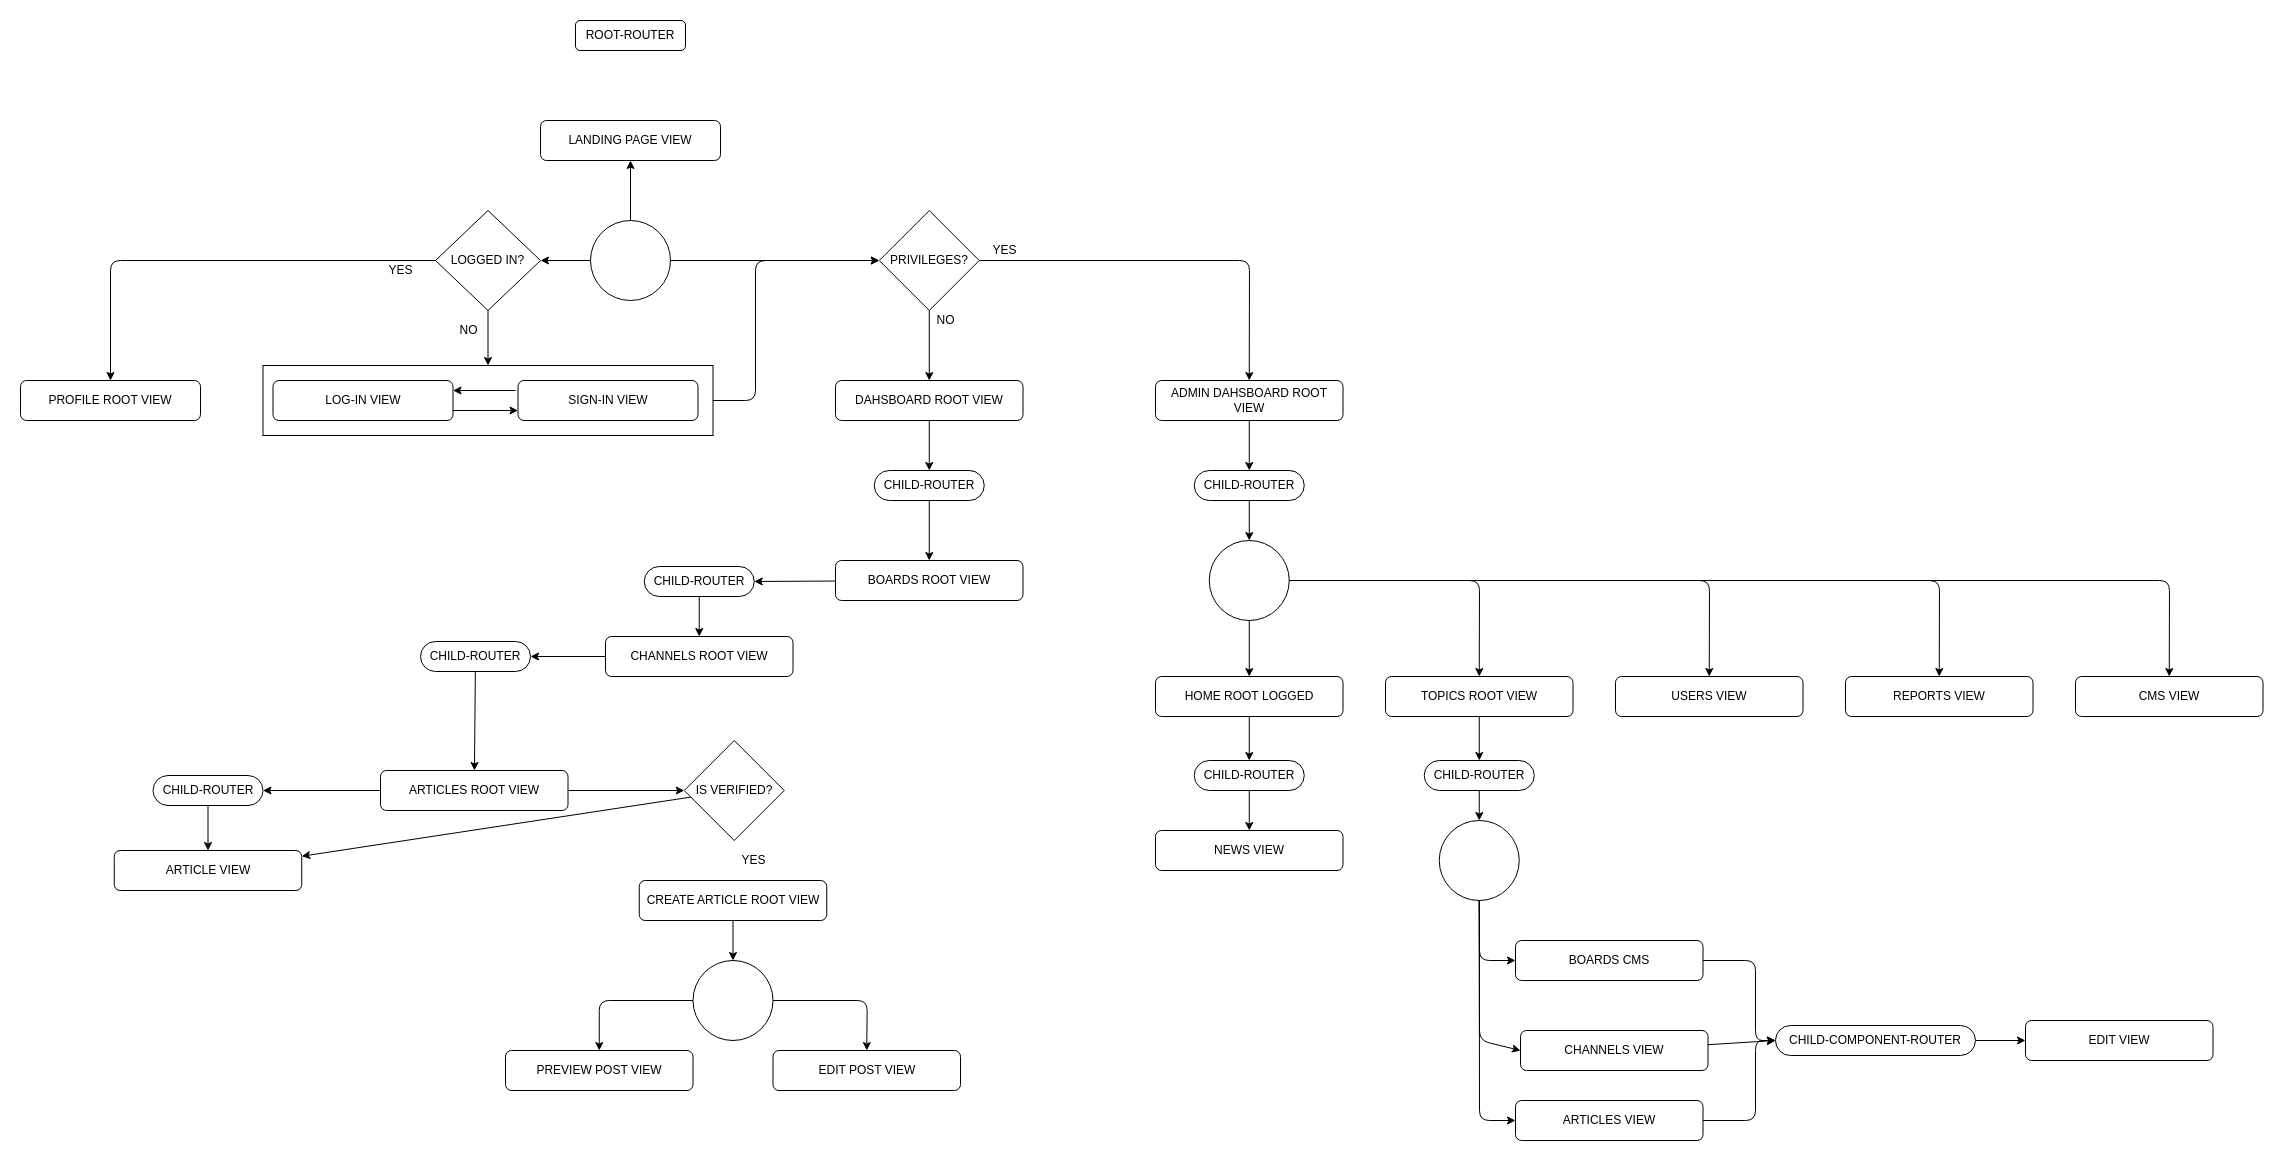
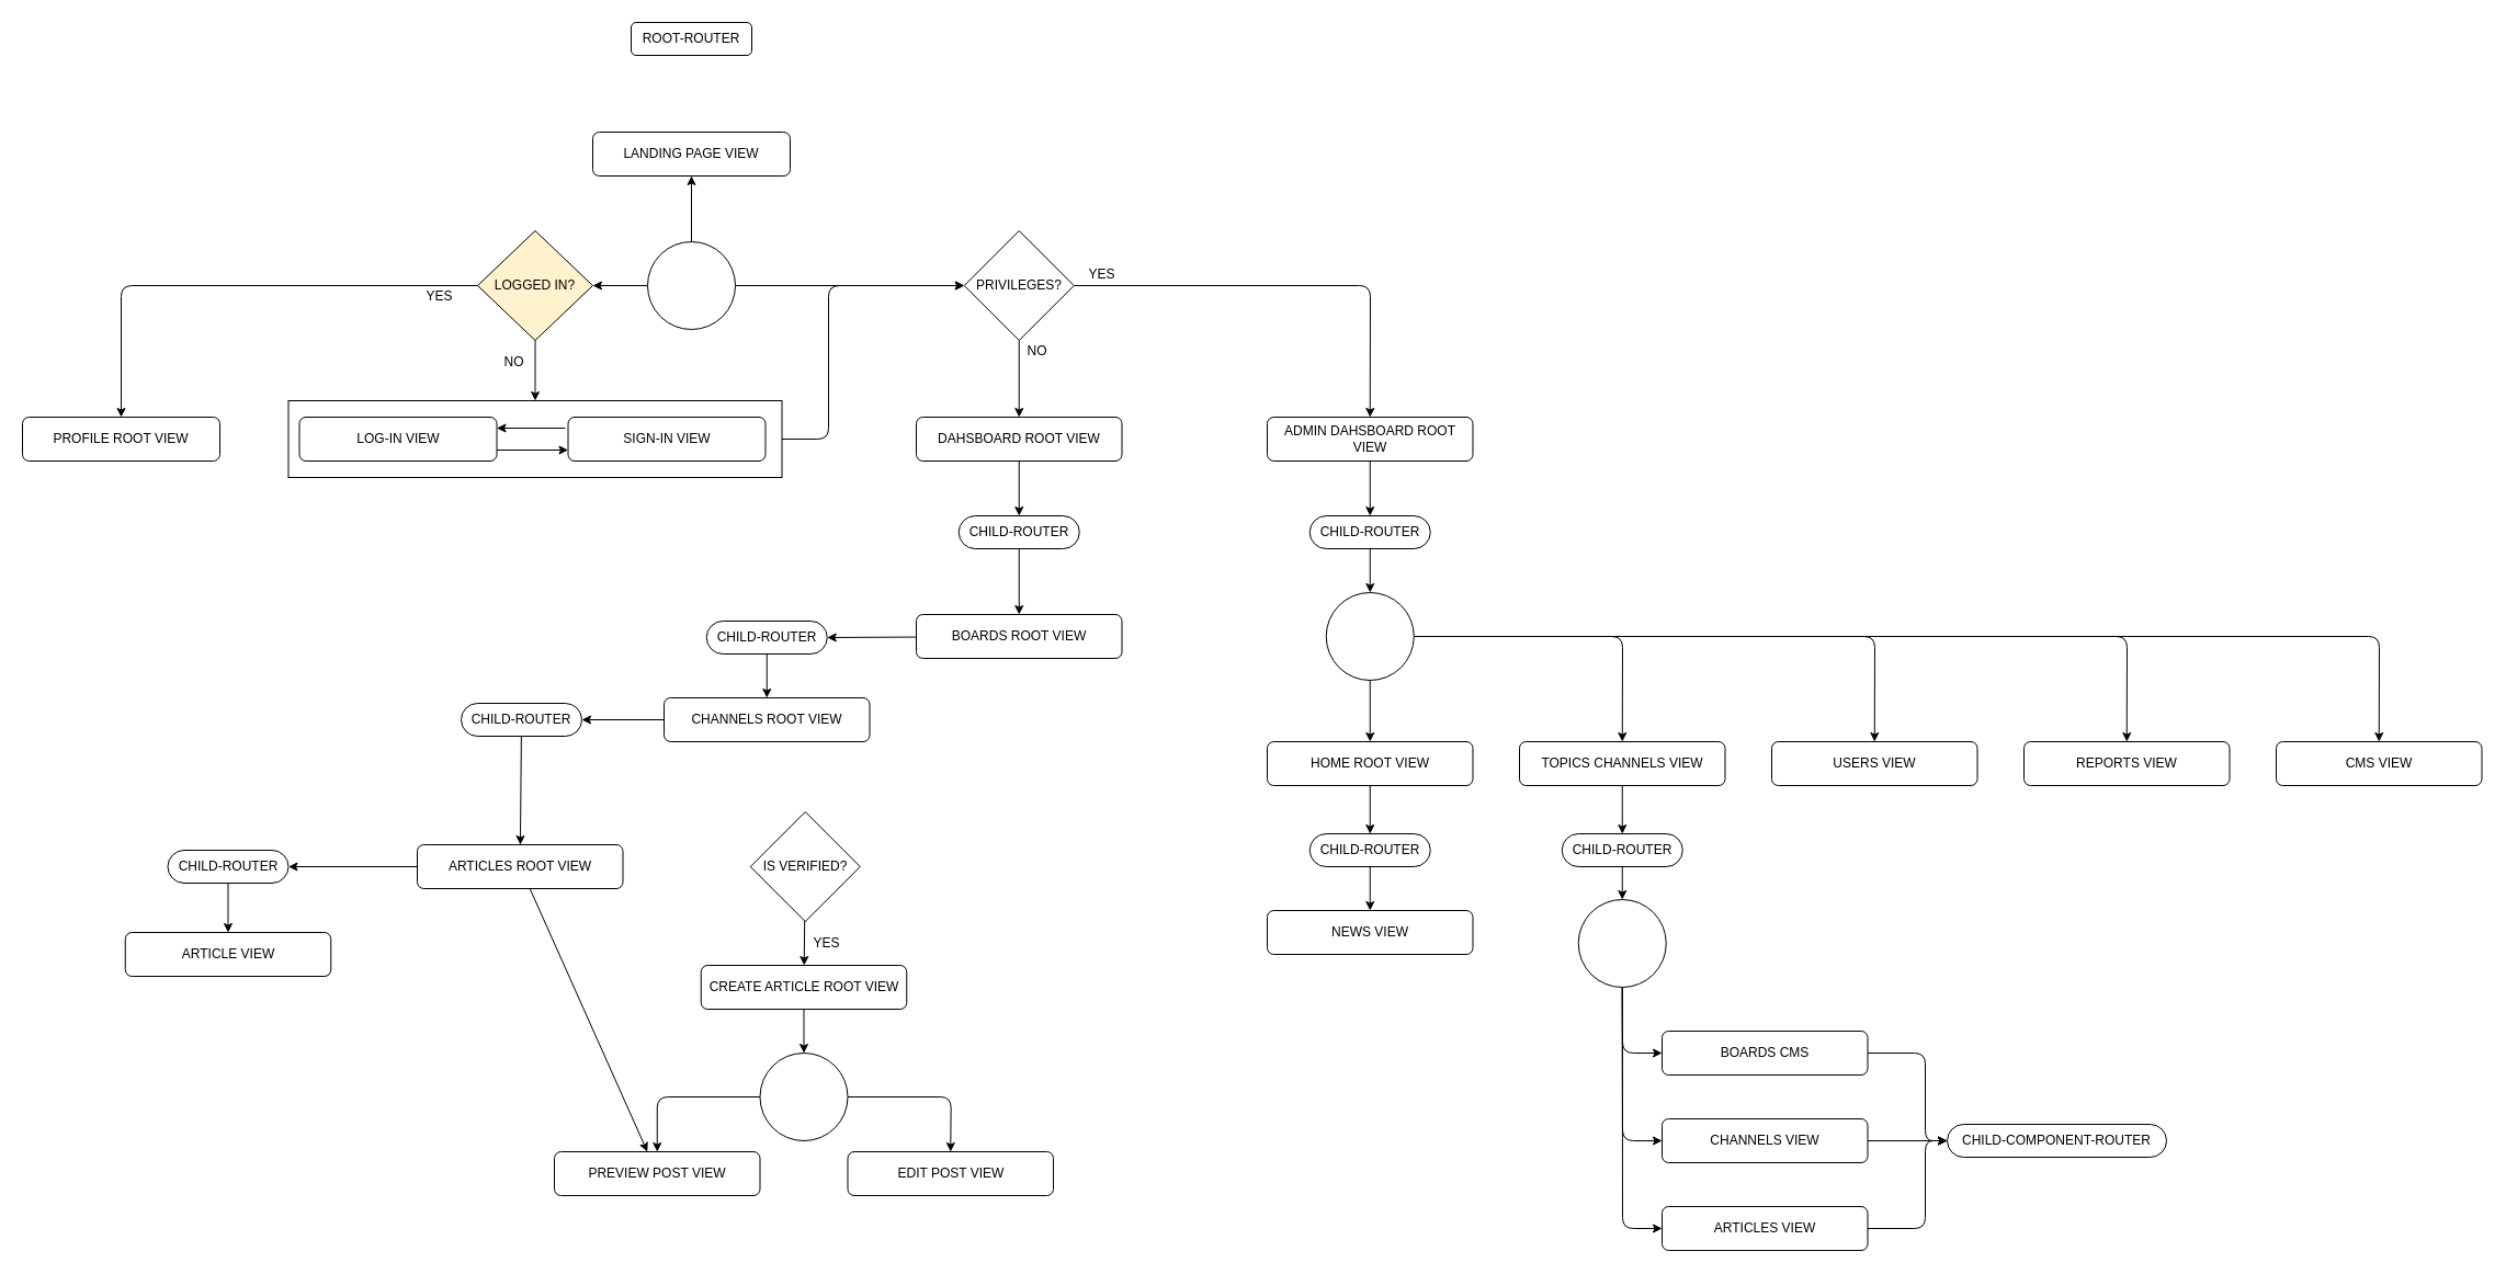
- <mxCell id="21" value="LOGGED IN?" style="rhombus;whiteSpace=wrap;html=1;shadow=0;sketch=0;" parent="1" vertex="1"><mxGeometry x="435" y="210" width="105" height="100" as="geometry" /></mxCell>
+ <mxCell id="21" value="LOGGED IN?" style="rhombus;whiteSpace=wrap;html=1;shadow=0;sketch=0;fillColor=#fff2cc;" parent="1" vertex="1"><mxGeometry x="435" y="210" width="105" height="100" as="geometry" /></mxCell>
- <mxCell id="62" value="HOME ROOT&amp;nbsp;LOGGED" style="rounded=1;whiteSpace=wrap;html=1;shadow=0;sketch=0;" parent="1" vertex="1"><mxGeometry x="1155" y="676" width="187.5" height="40" as="geometry" /></mxCell>
+ <mxCell id="62" value="HOME ROOT&amp;nbsp;VIEW" style="rounded=1;whiteSpace=wrap;html=1;shadow=0;sketch=0;" parent="1" vertex="1"><mxGeometry x="1155" y="676" width="187.5" height="40" as="geometry" /></mxCell>
- <mxCell id="64" value="TOPICS ROOT VIEW" style="rounded=1;whiteSpace=wrap;html=1;shadow=0;sketch=0;" parent="1" vertex="1"><mxGeometry x="1385" y="676" width="187.5" height="40" as="geometry" /></mxCell>
+ <mxCell id="64" value="TOPICS CHANNELS VIEW" style="rounded=1;whiteSpace=wrap;html=1;shadow=0;sketch=0;" parent="1" vertex="1"><mxGeometry x="1385" y="676" width="187.5" height="40" as="geometry" /></mxCell>
- <mxCell id="45" style="edgeStyle=none;html=1;entryX=0;entryY=0.5;entryDx=0;entryDy=0;" parent="1" source="47" target="49" edge="1"><mxGeometry relative="1" as="geometry" /></mxCell>
+ <mxCell id="45" style="edgeStyle=none;html=1;" parent="1" source="47" target="56" edge="1"><mxGeometry relative="1" as="geometry" /></mxCell>
- <mxCell id="48" style="edgeStyle=none;html=1;" parent="1" source="49" target="60" edge="1"><mxGeometry relative="1" as="geometry" /></mxCell>
+ <mxCell id="48" style="edgeStyle=none;html=1;" parent="1" source="49" target="51" edge="1"><mxGeometry relative="1" as="geometry" /></mxCell>
- <mxCell id="85" style="edgeStyle=none;html=1;" parent="1" source="86" target="87" edge="1"><mxGeometry relative="1" as="geometry" /></mxCell>
- <mxCell id="87" value="EDIT VIEW" style="rounded=1;whiteSpace=wrap;html=1;shadow=0;sketch=0;" parent="1" vertex="1"><mxGeometry x="2025" y="1020" width="187.5" height="40" as="geometry" /></mxCell>
- <mxCell id="82" value="CHANNELS VIEW" style="rounded=1;whiteSpace=wrap;html=1;shadow=0;sketch=0;" parent="1" vertex="1"><mxGeometry x="1520" y="1030" width="187.5" height="40" as="geometry" /></mxCell>
+ <mxCell id="82" value="CHANNELS VIEW" style="rounded=1;whiteSpace=wrap;html=1;shadow=0;sketch=0;" parent="1" vertex="1"><mxGeometry x="1515" y="1020" width="187.5" height="40" as="geometry" /></mxCell>
